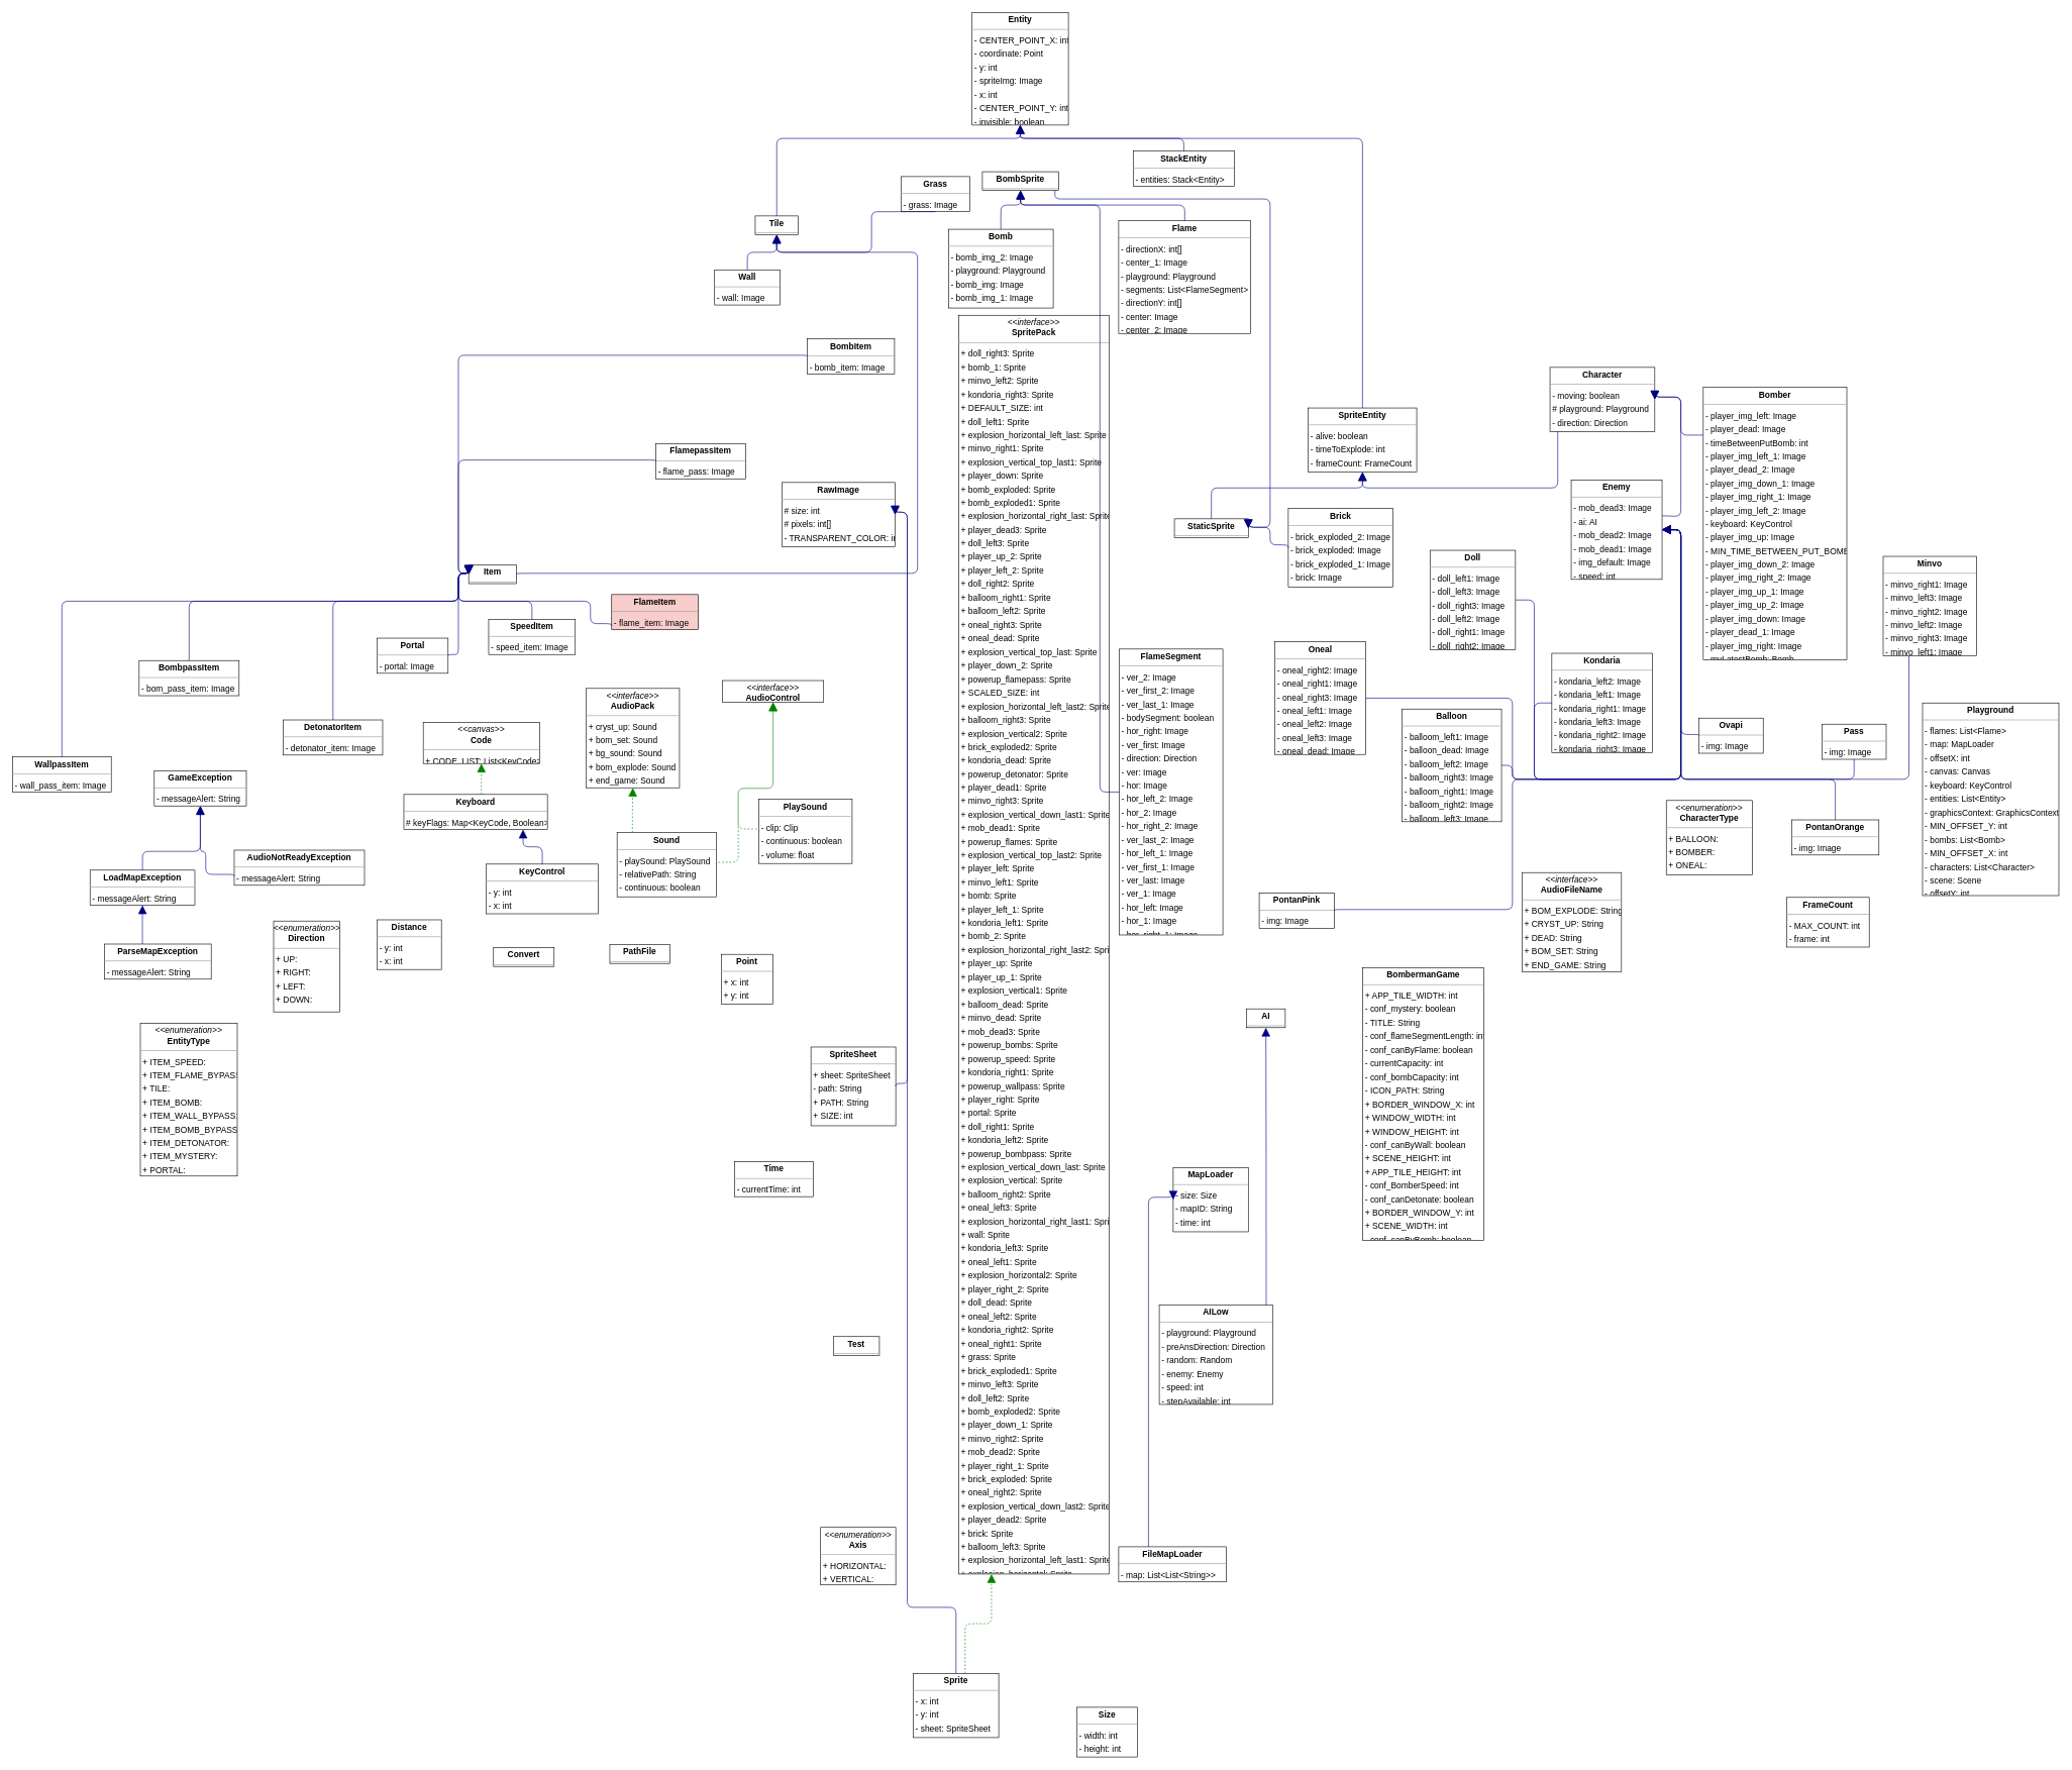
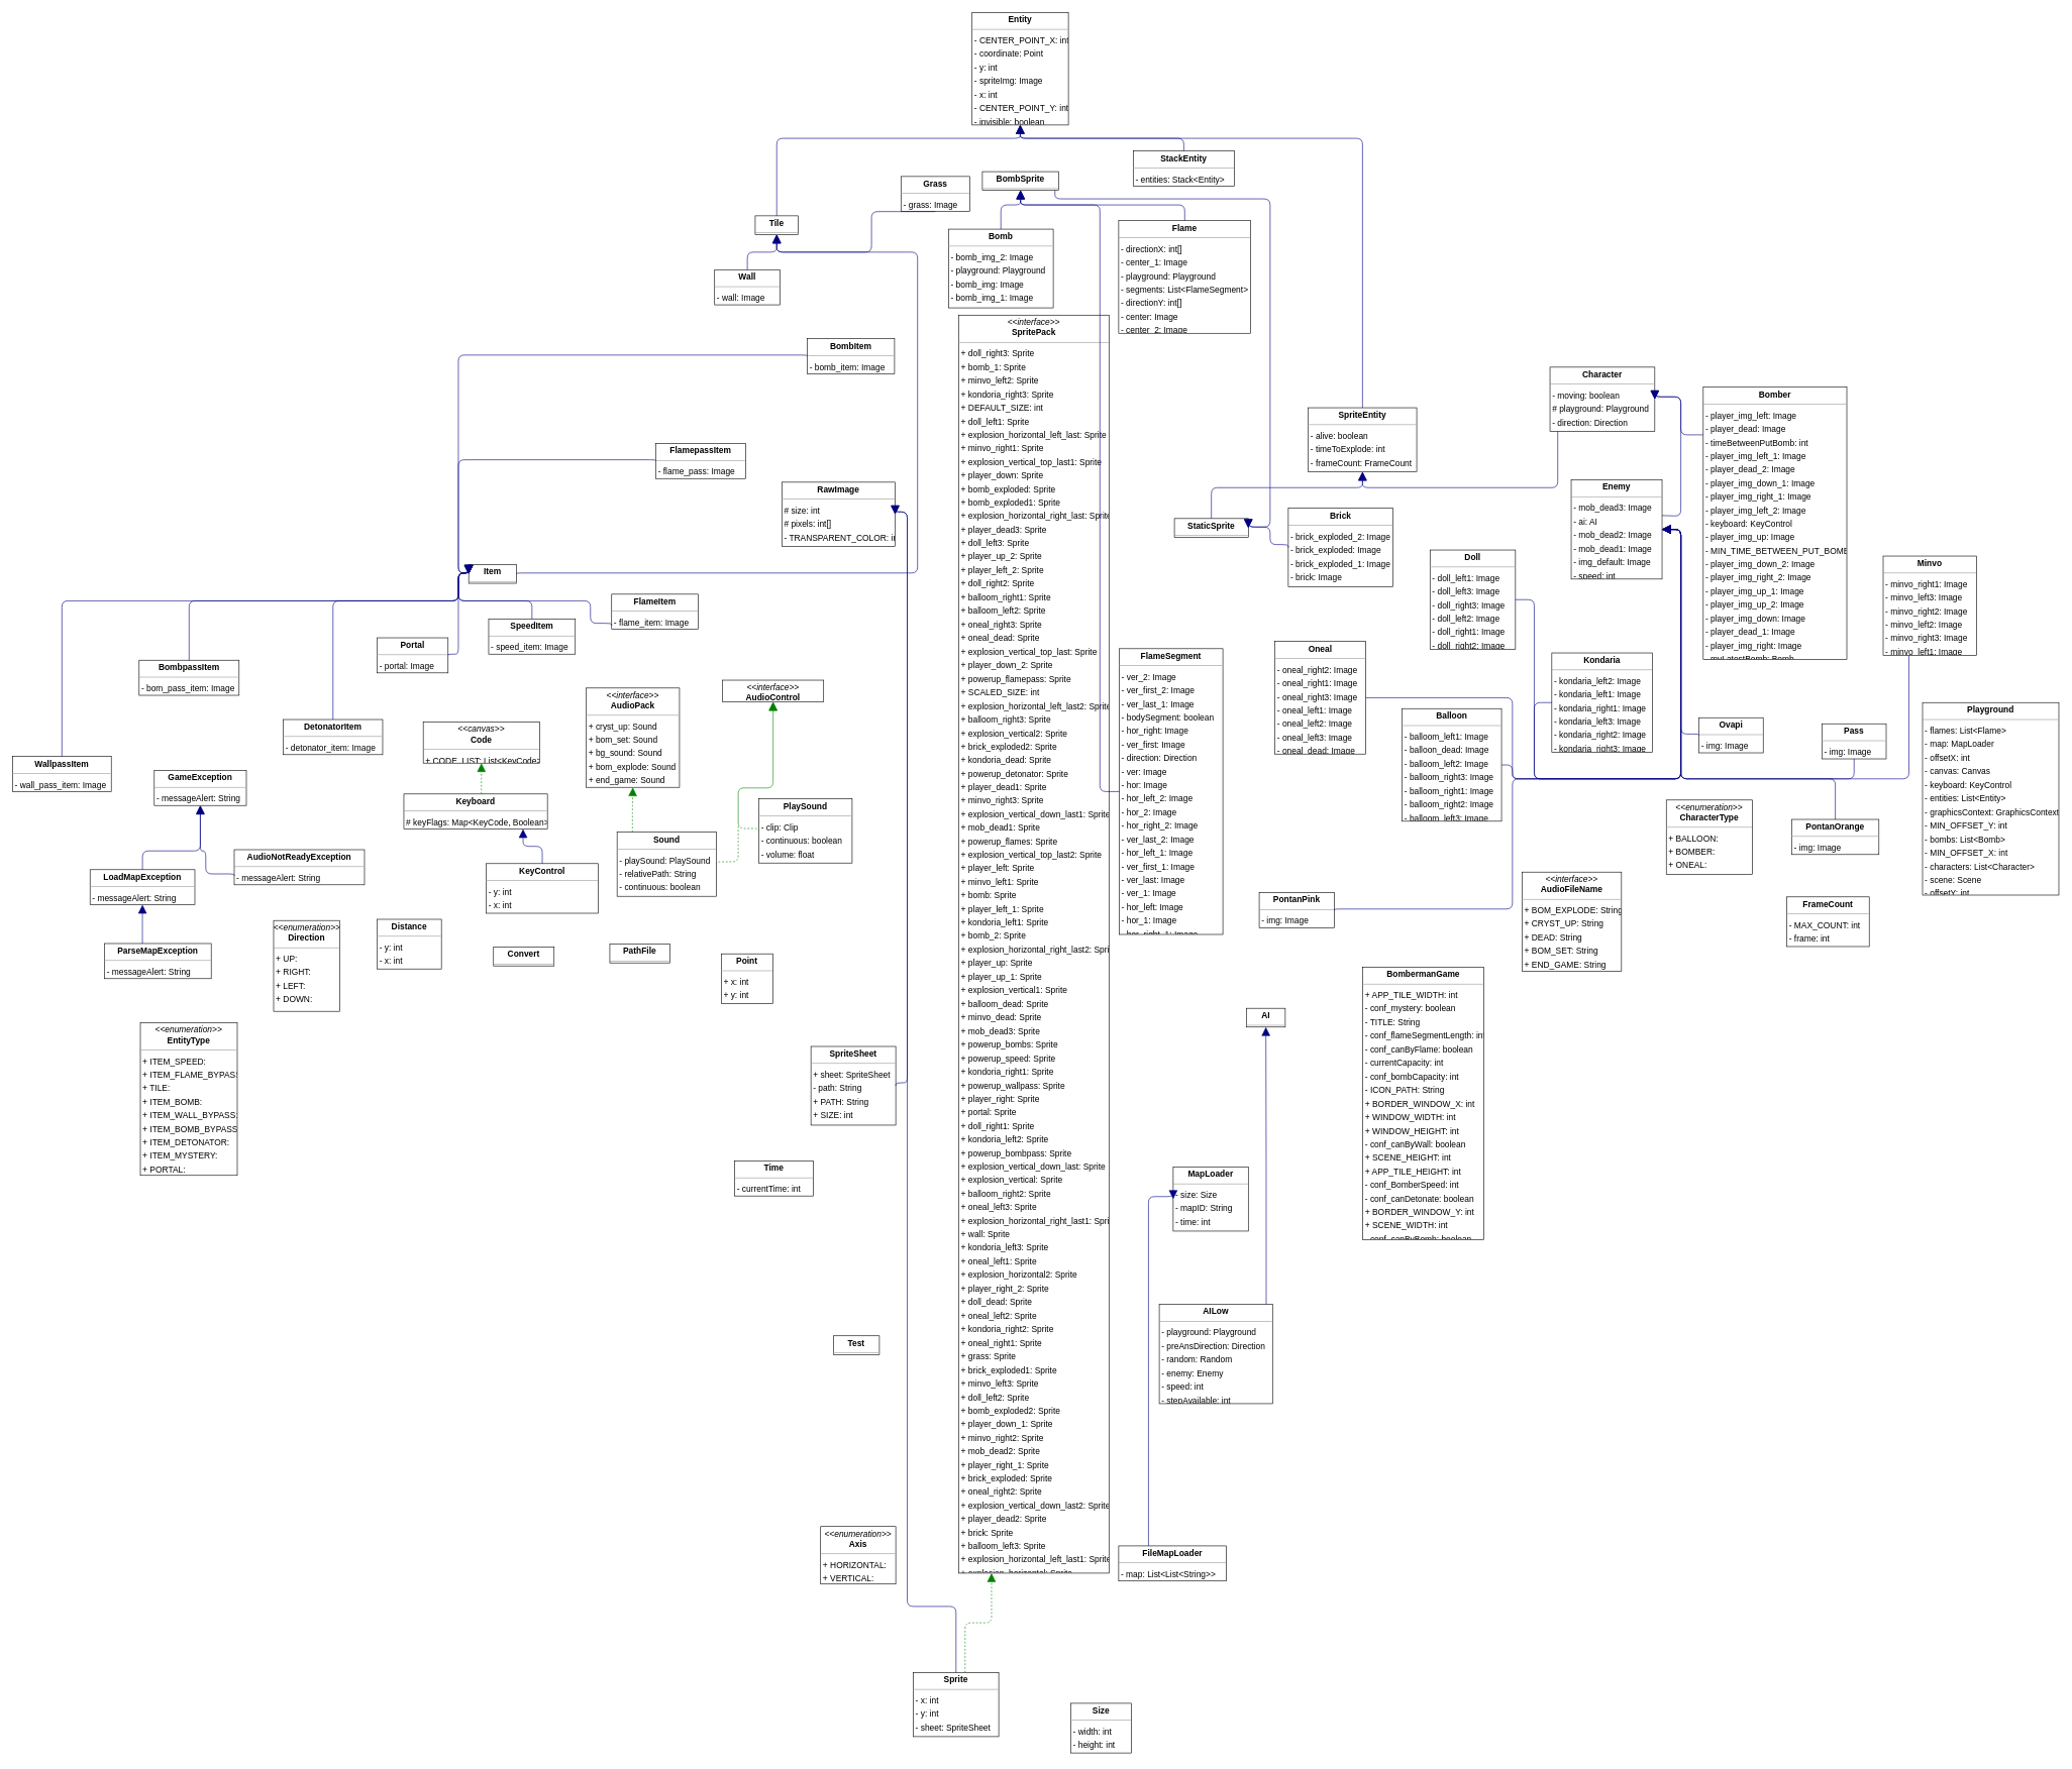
- <mxCell id="30" value="&lt;p style=&quot;margin:0px;margin-top:4px;text-align:center;&quot;&gt;&lt;b&gt;FlameItem&lt;/b&gt;&lt;/p&gt;&lt;hr size=&quot;1&quot;/&gt;&lt;p style=&quot;margin:0 0 0 4px;line-height:1.6;&quot;&gt;- flame_item: Image&lt;/p&gt;" style="verticalAlign=top;align=left;overflow=fill;fontSize=14;fontFamily=Helvetica;html=1;rounded=0;shadow=0;comic=0;labelBackgroundColor=none;strokeWidth=1;fillColor=#f8cecc;" parent="1" vertex="1"><mxGeometry x="1009" y="981" width="143" height="58" as="geometry" /></mxCell>
+ <mxCell id="30" value="&lt;p style=&quot;margin:0px;margin-top:4px;text-align:center;&quot;&gt;&lt;b&gt;FlameItem&lt;/b&gt;&lt;/p&gt;&lt;hr size=&quot;1&quot;/&gt;&lt;p style=&quot;margin:0 0 0 4px;line-height:1.6;&quot;&gt;- flame_item: Image&lt;/p&gt;" style="verticalAlign=top;align=left;overflow=fill;fontSize=14;fontFamily=Helvetica;html=1;rounded=0;shadow=0;comic=0;labelBackgroundColor=none;strokeWidth=1;" parent="1" vertex="1"><mxGeometry x="1009" y="981" width="143" height="58" as="geometry" /></mxCell>
- <mxCell id="55" value="&lt;p style=&quot;margin:0px;margin-top:4px;text-align:center;&quot;&gt;&lt;b&gt;Size&lt;/b&gt;&lt;/p&gt;&lt;hr size=&quot;1&quot;/&gt;&lt;p style=&quot;margin:0 0 0 4px;line-height:1.6;&quot;&gt;- width: int&lt;br/&gt;- height: int&lt;/p&gt;" style="verticalAlign=top;align=left;overflow=fill;fontSize=14;fontFamily=Helvetica;html=1;rounded=0;shadow=0;comic=0;labelBackgroundColor=none;strokeWidth=1;" parent="1" vertex="1"><mxGeometry x="1777" y="2818" width="100" height="82" as="geometry" /></mxCell>
+ <mxCell id="55" value="&lt;p style=&quot;margin:0px;margin-top:4px;text-align:center;&quot;&gt;&lt;b&gt;Size&lt;/b&gt;&lt;/p&gt;&lt;hr size=&quot;1&quot;/&gt;&lt;p style=&quot;margin:0 0 0 4px;line-height:1.6;&quot;&gt;- width: int&lt;br/&gt;- height: int&lt;/p&gt;" style="verticalAlign=top;align=left;overflow=fill;fontSize=14;fontFamily=Helvetica;html=1;rounded=0;shadow=0;comic=0;labelBackgroundColor=none;strokeWidth=1;" parent="1" vertex="1"><mxGeometry x="1767" y="2813" width="100" height="82" as="geometry" /></mxCell>
